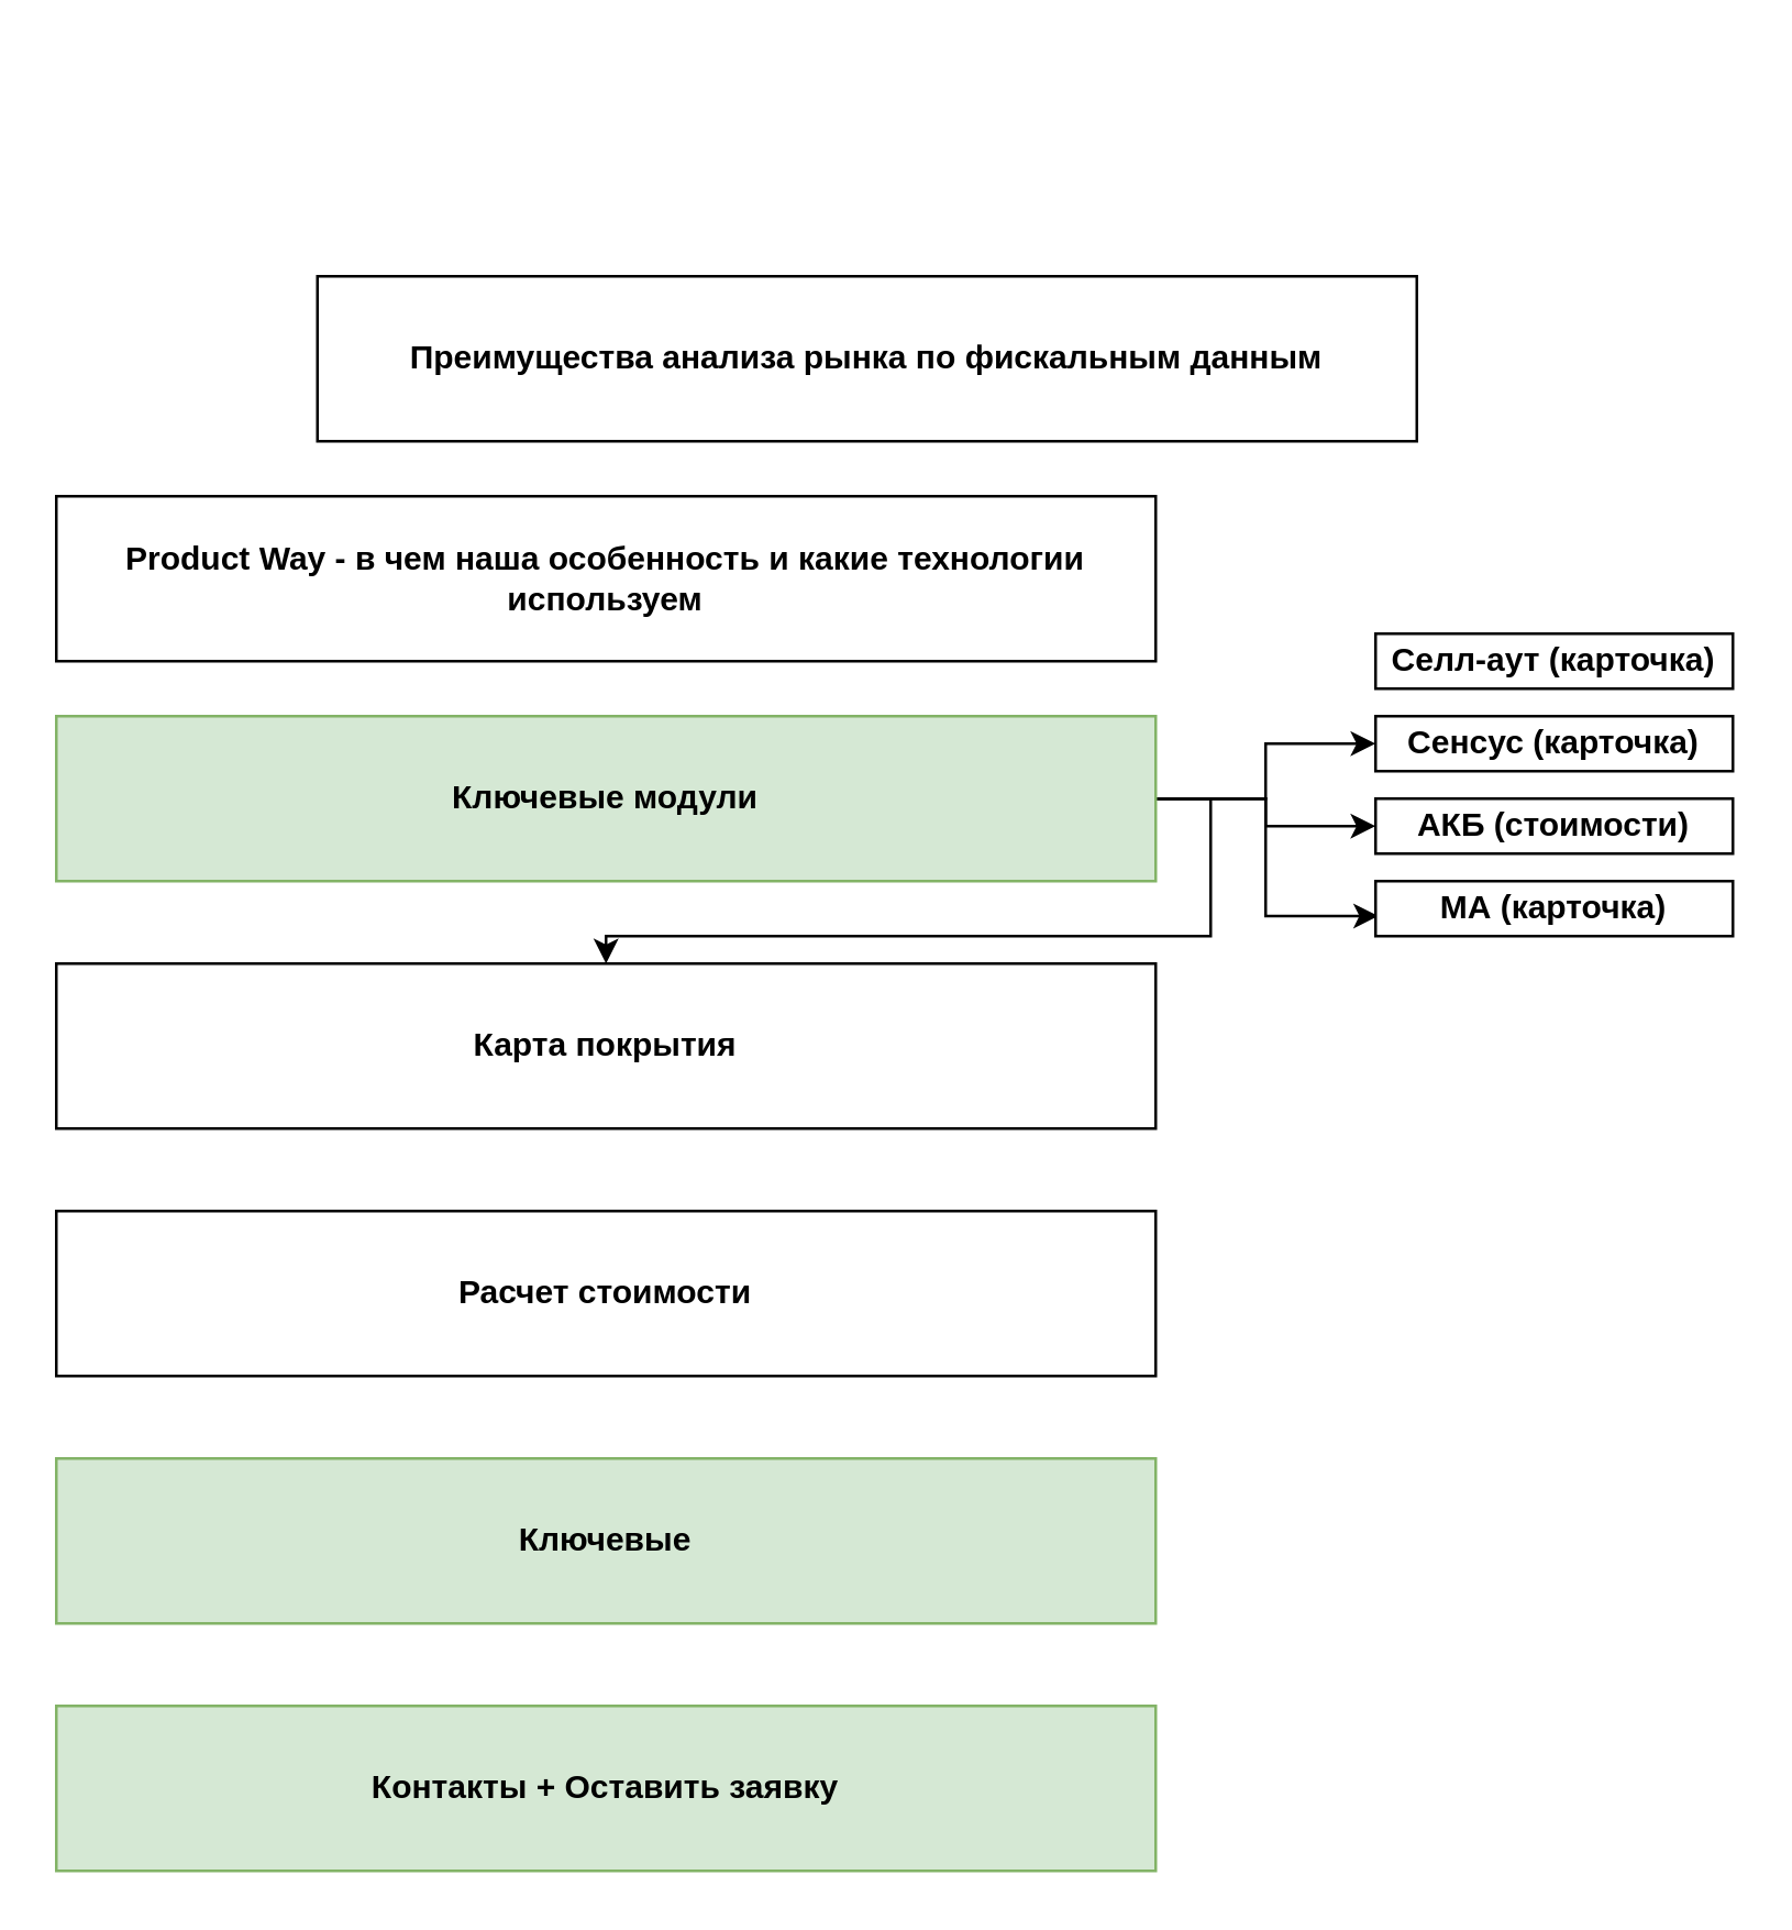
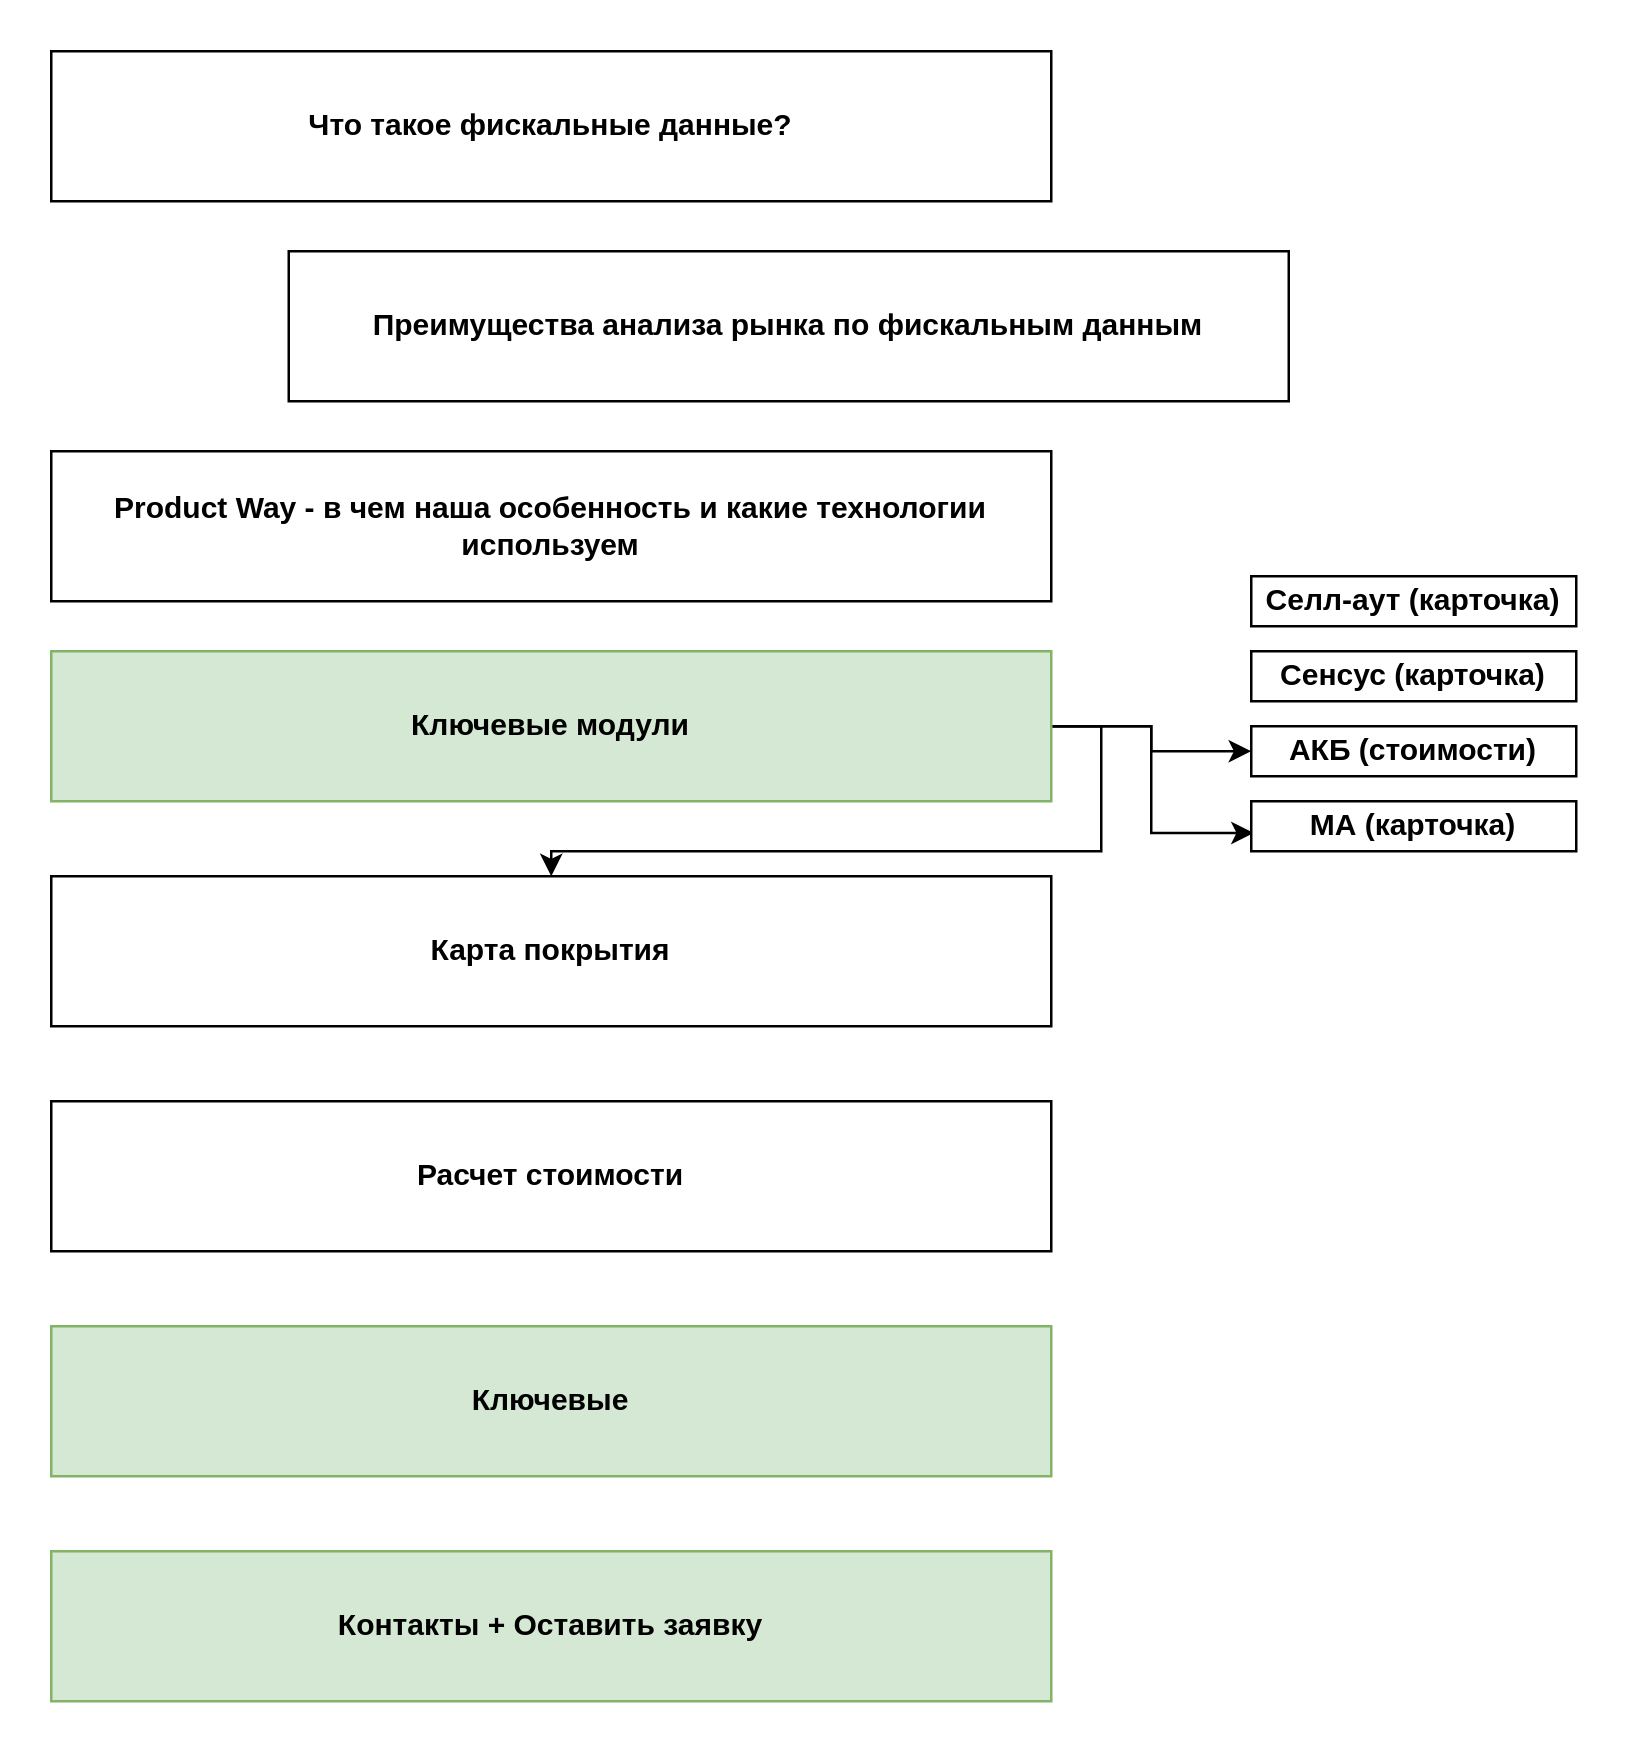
+ <mxCell id="2" value="&lt;b&gt;Что такое фискальные данные?&lt;br&gt;&lt;/b&gt;" style="rounded=0;whiteSpace=wrap;html=1;" vertex="1" parent="1"><mxGeometry x="20" y="20" width="400" height="60" as="geometry" /></mxCell>
- <mxCell id="6" style="edgeStyle=orthogonalEdgeStyle;rounded=0;orthogonalLoop=1;jettySize=auto;html=1;exitX=1;exitY=0.5;exitDx=0;exitDy=0;entryX=0;entryY=0.5;entryDx=0;entryDy=0;" edge="1" parent="1" source="9" target="14"><mxGeometry relative="1" as="geometry" /></mxCell>
